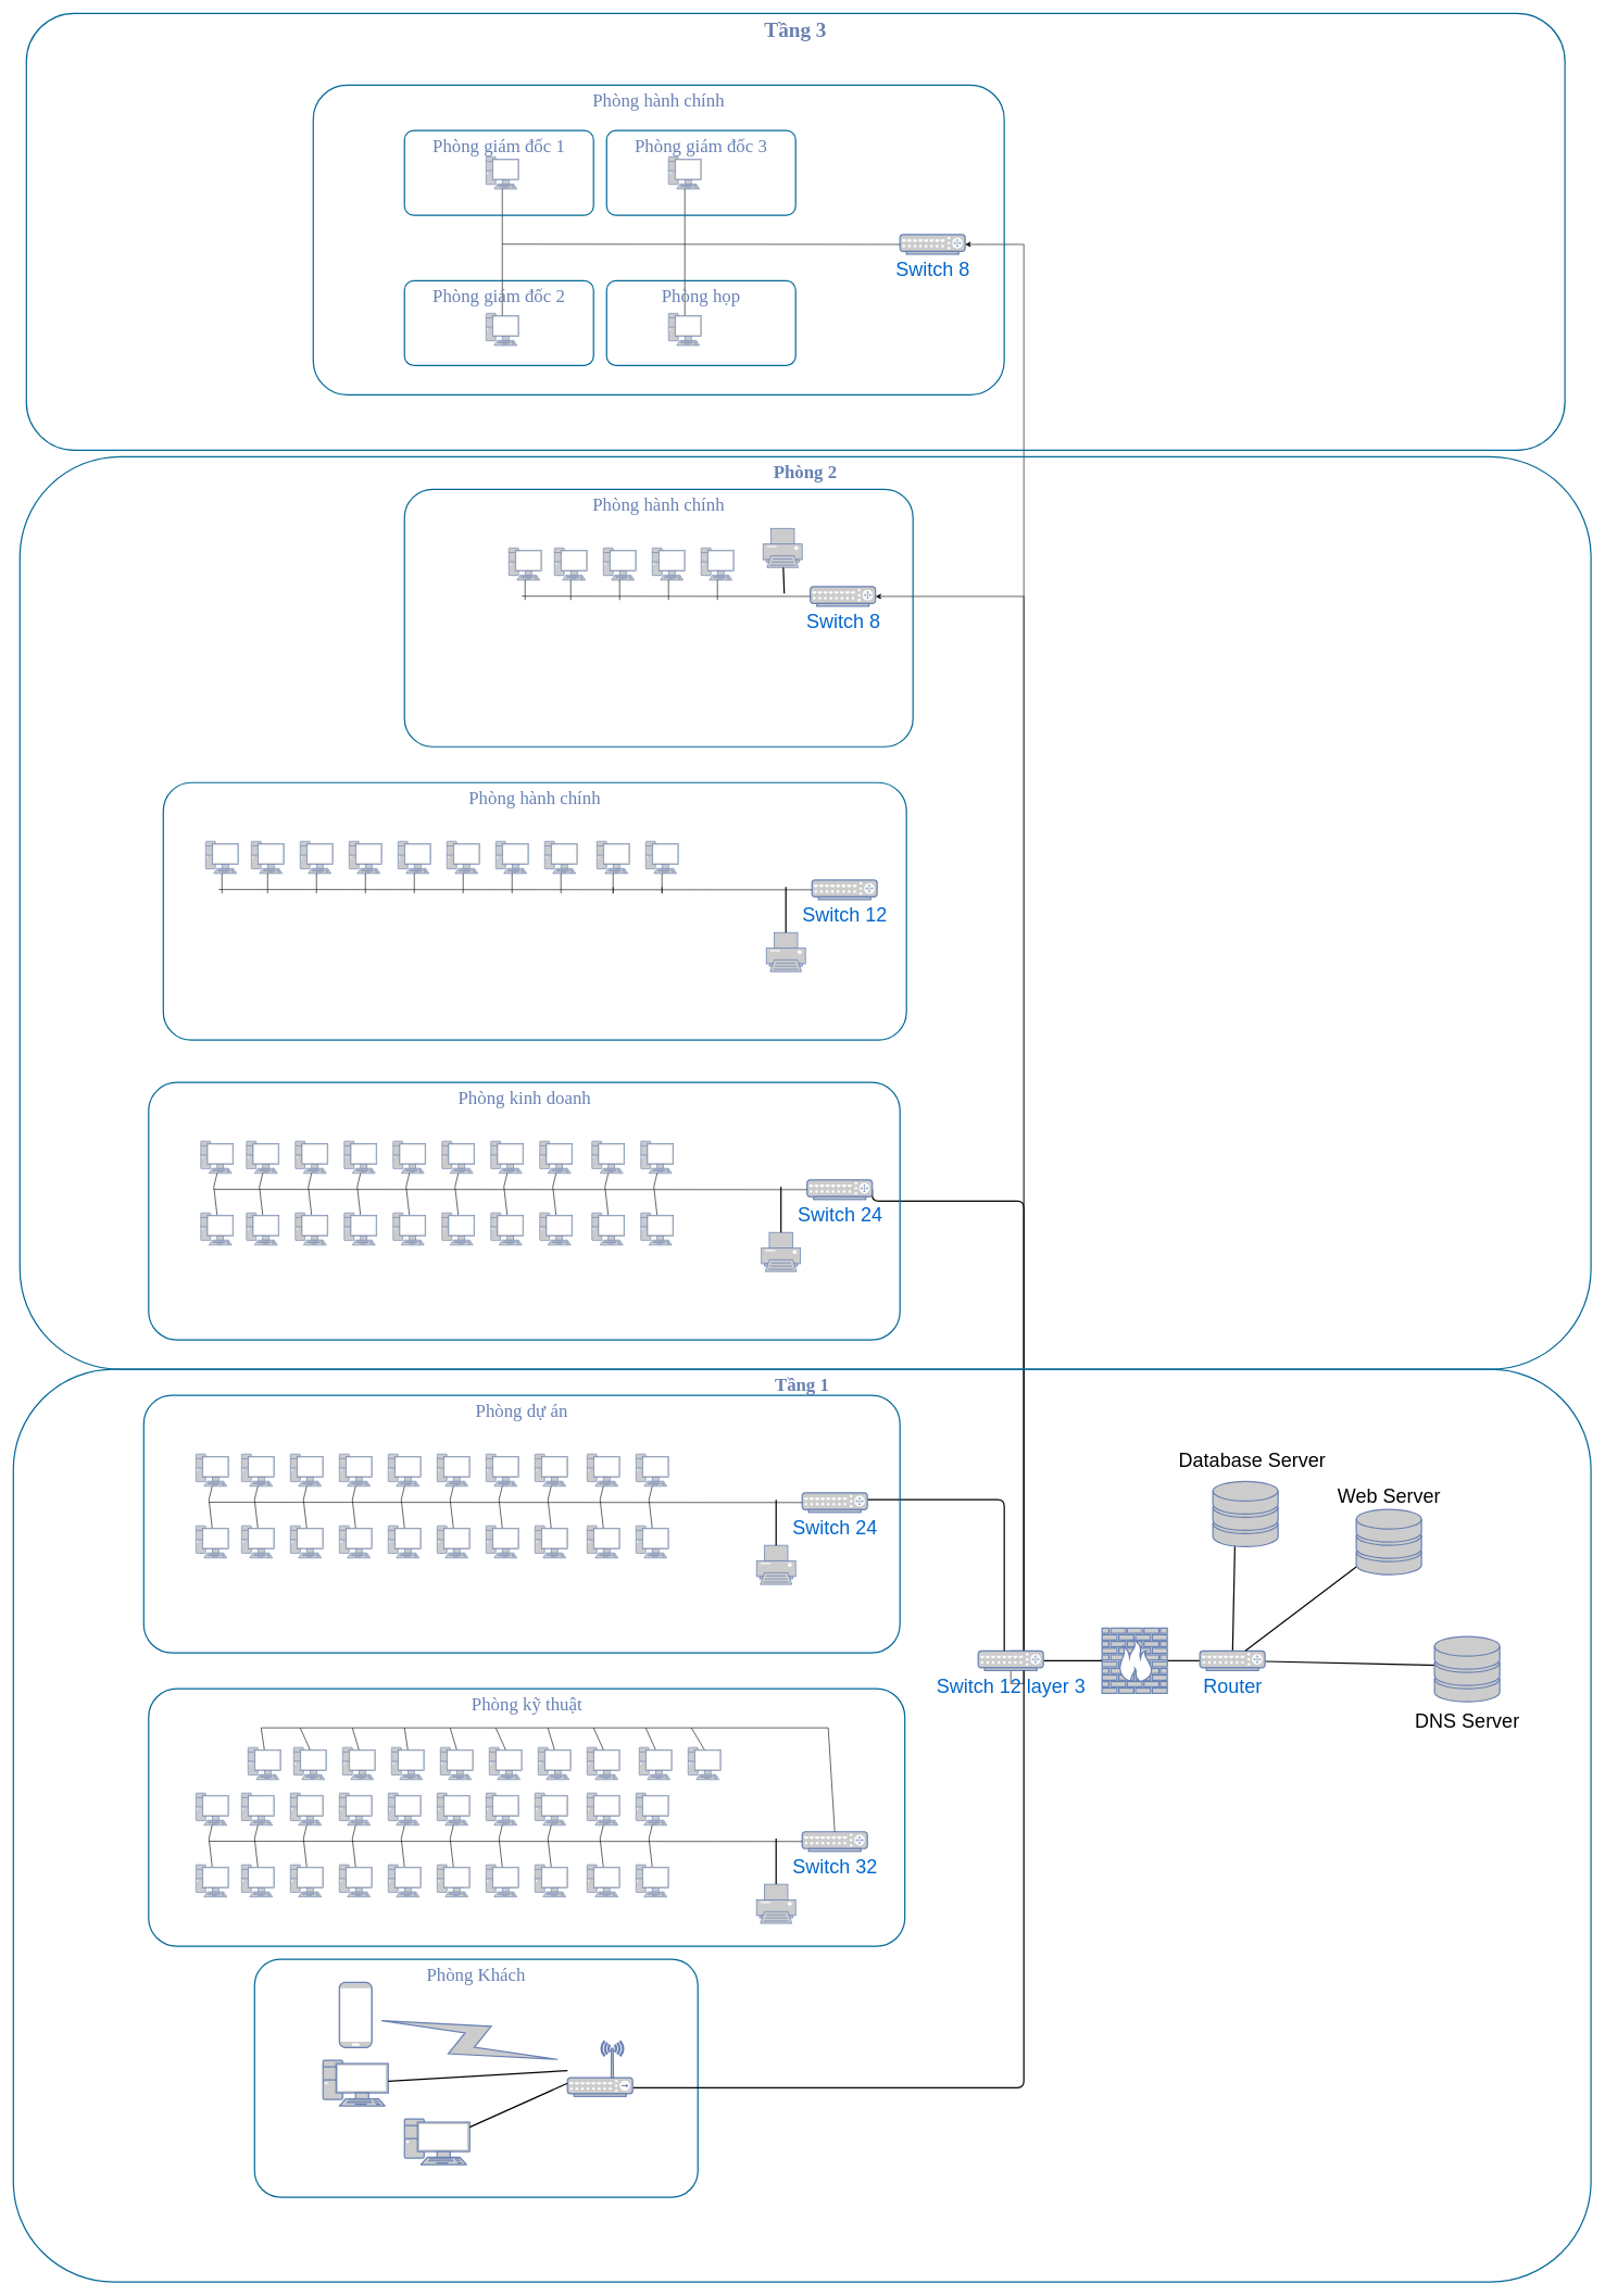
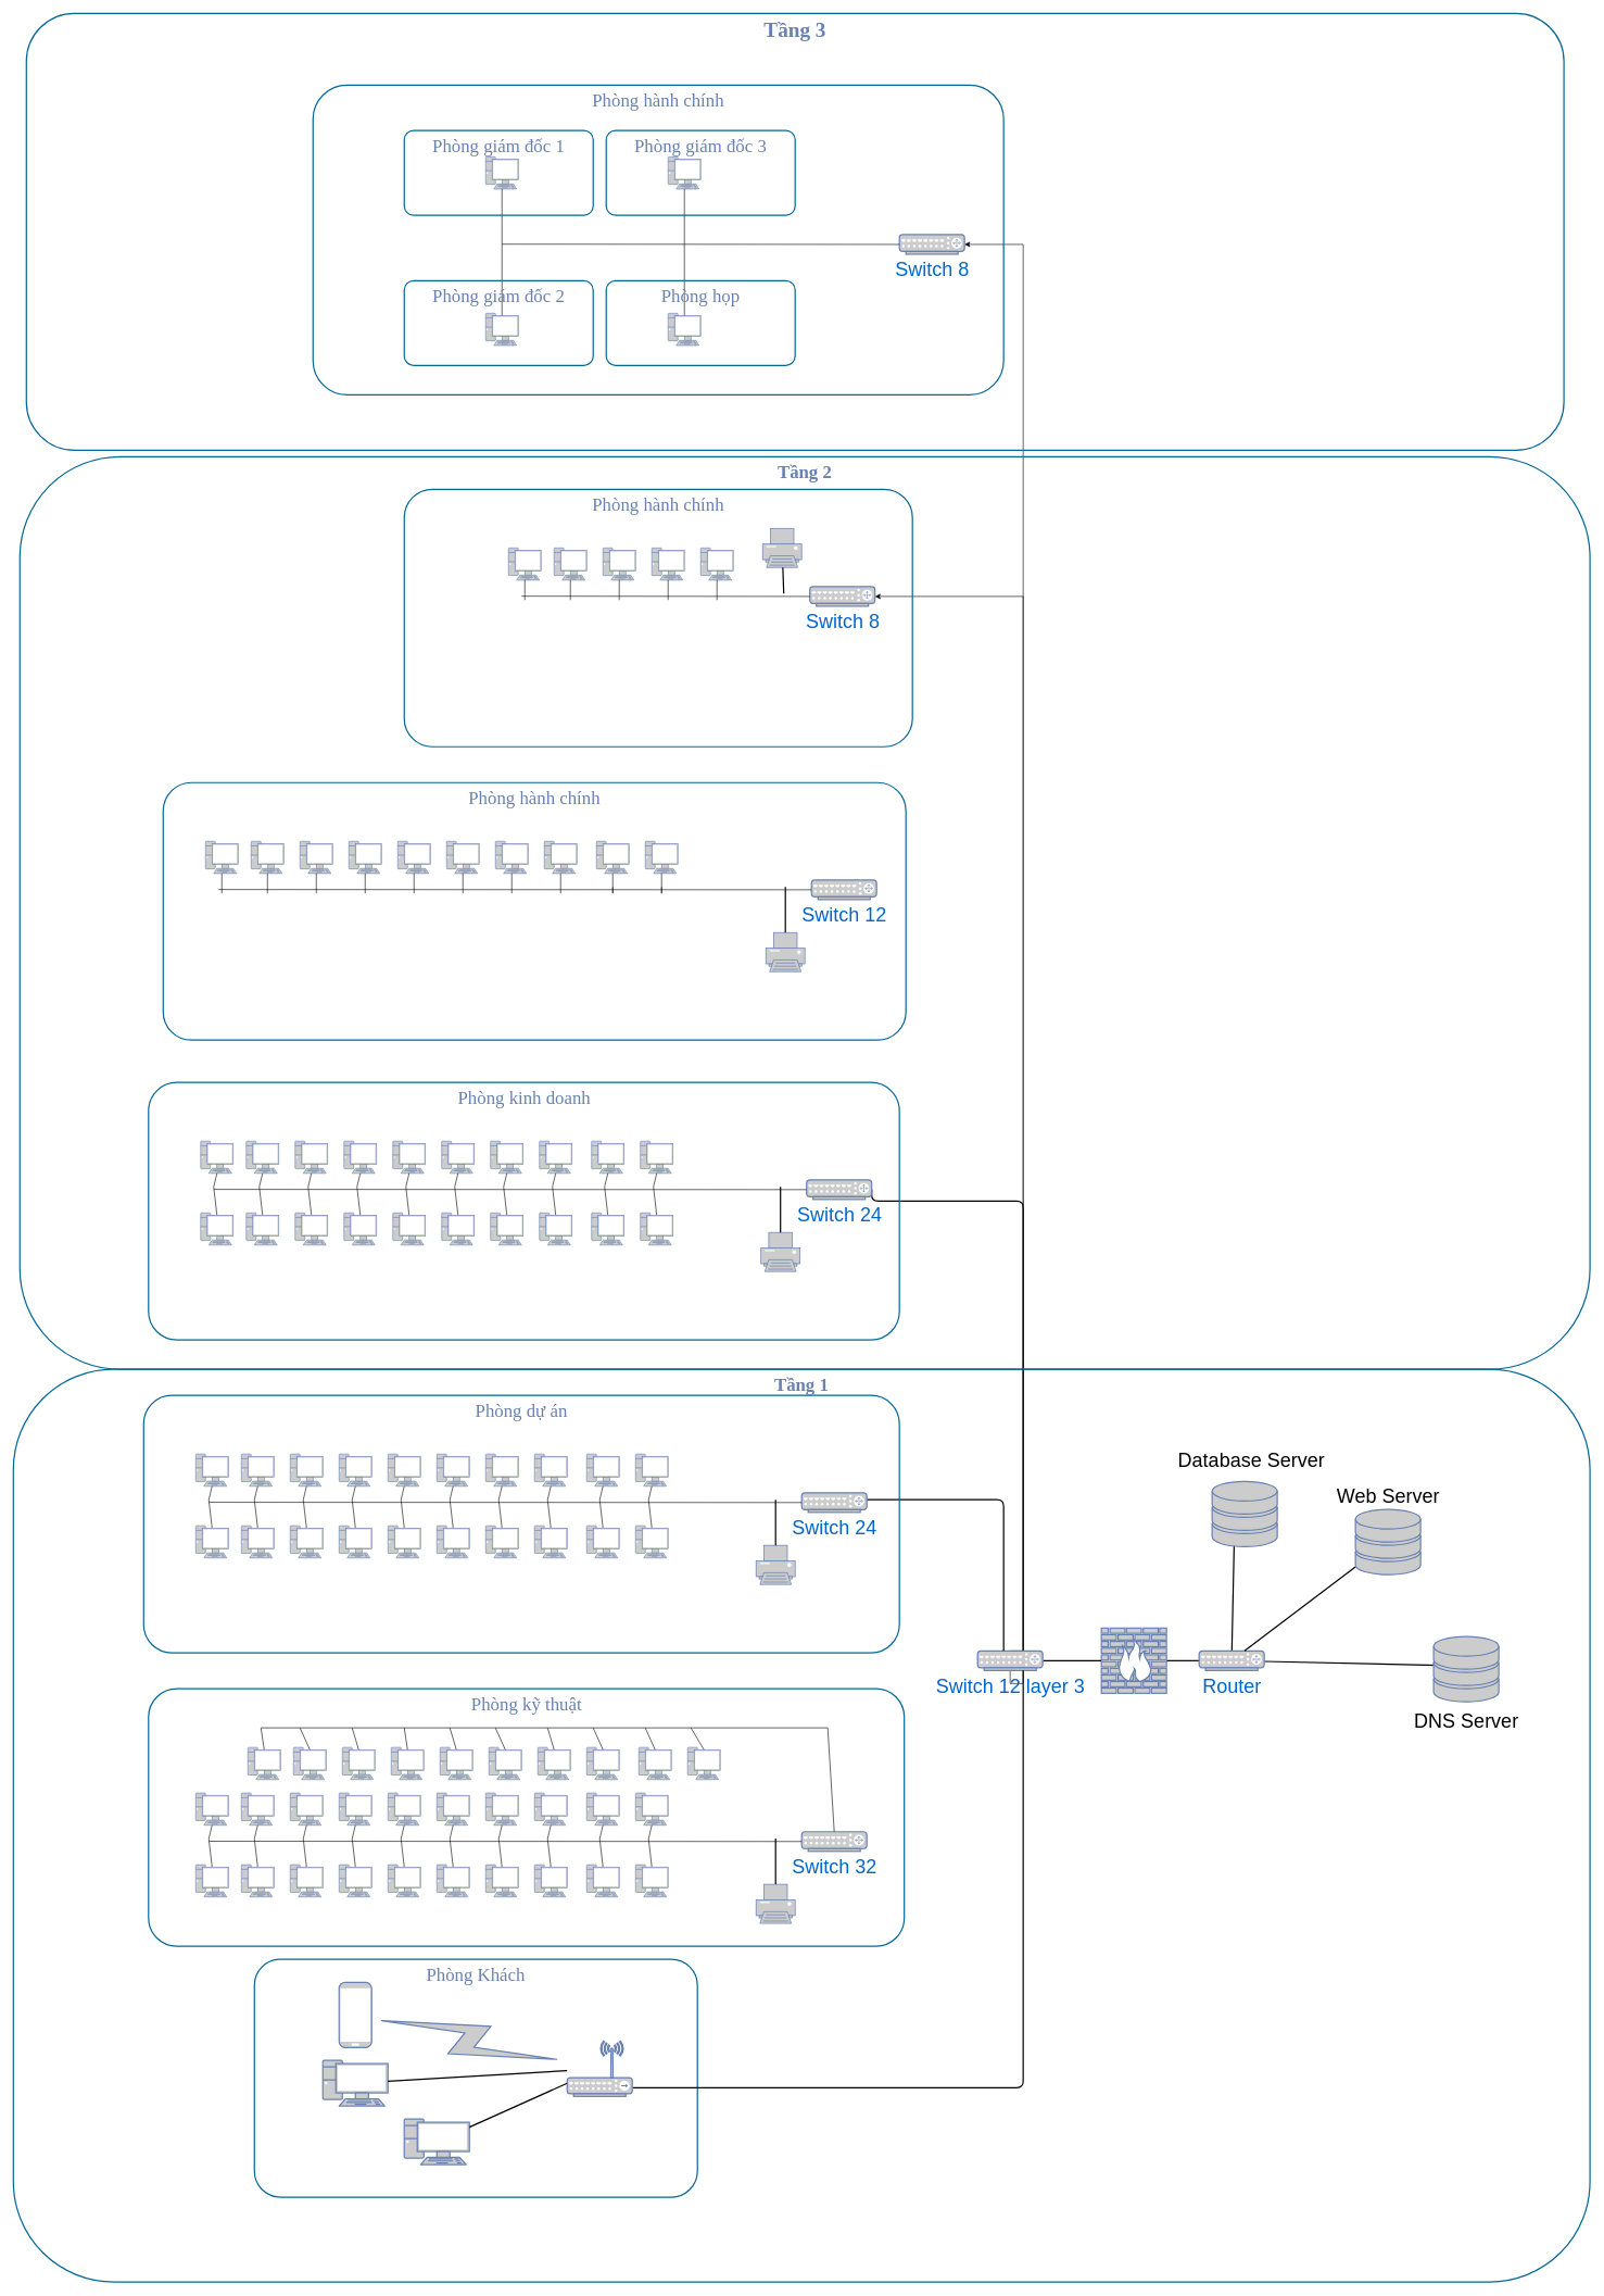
- <mxCell id="210" value="Phòng 2" style="rounded=1;whiteSpace=wrap;html=1;shadow=0;comic=0;strokeColor=#036897;strokeWidth=2;fillColor=none;fontFamily=Verdana;fontSize=28;fontColor=#6881B3;align=center;arcSize=11;verticalAlign=top;fontStyle=1" vertex="1" parent="1"><mxGeometry x="30" y="700" width="2410" height="1400" as="geometry" /></mxCell>
+ <mxCell id="210" value="Tầng 2" style="rounded=1;whiteSpace=wrap;html=1;shadow=0;comic=0;strokeColor=#036897;strokeWidth=2;fillColor=none;fontFamily=Verdana;fontSize=28;fontColor=#6881B3;align=center;arcSize=11;verticalAlign=top;fontStyle=1" vertex="1" parent="1"><mxGeometry x="30" y="700" width="2410" height="1400" as="geometry" /></mxCell>
